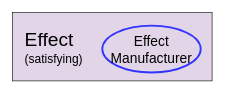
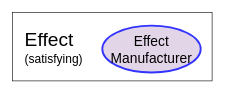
- <mxCell id="2" value="&lt;font style=&quot;font-size: 32px;&quot;&gt;Effect&lt;/font&gt;&lt;div&gt;&lt;font style=&quot;background-color: initial; font-size: 20px;&quot;&gt;(satisfying)&lt;/font&gt;&lt;/div&gt;" style="rounded=0;whiteSpace=wrap;html=1;align=left;fontSize=12;spacingLeft=19;fillColor=#e1d5e7;" parent="1" vertex="1"><mxGeometry x="20" y="20" width="333" height="114" as="geometry" /></mxCell>
+ <mxCell id="2" value="&lt;font style=&quot;font-size: 32px;&quot;&gt;Effect&lt;/font&gt;&lt;div&gt;&lt;font style=&quot;background-color: initial; font-size: 20px;&quot;&gt;(satisfying)&lt;/font&gt;&lt;/div&gt;" style="rounded=0;whiteSpace=wrap;html=1;align=left;fontSize=12;spacingLeft=19;" parent="1" vertex="1"><mxGeometry x="20" y="20" width="333" height="114" as="geometry" /></mxCell>
